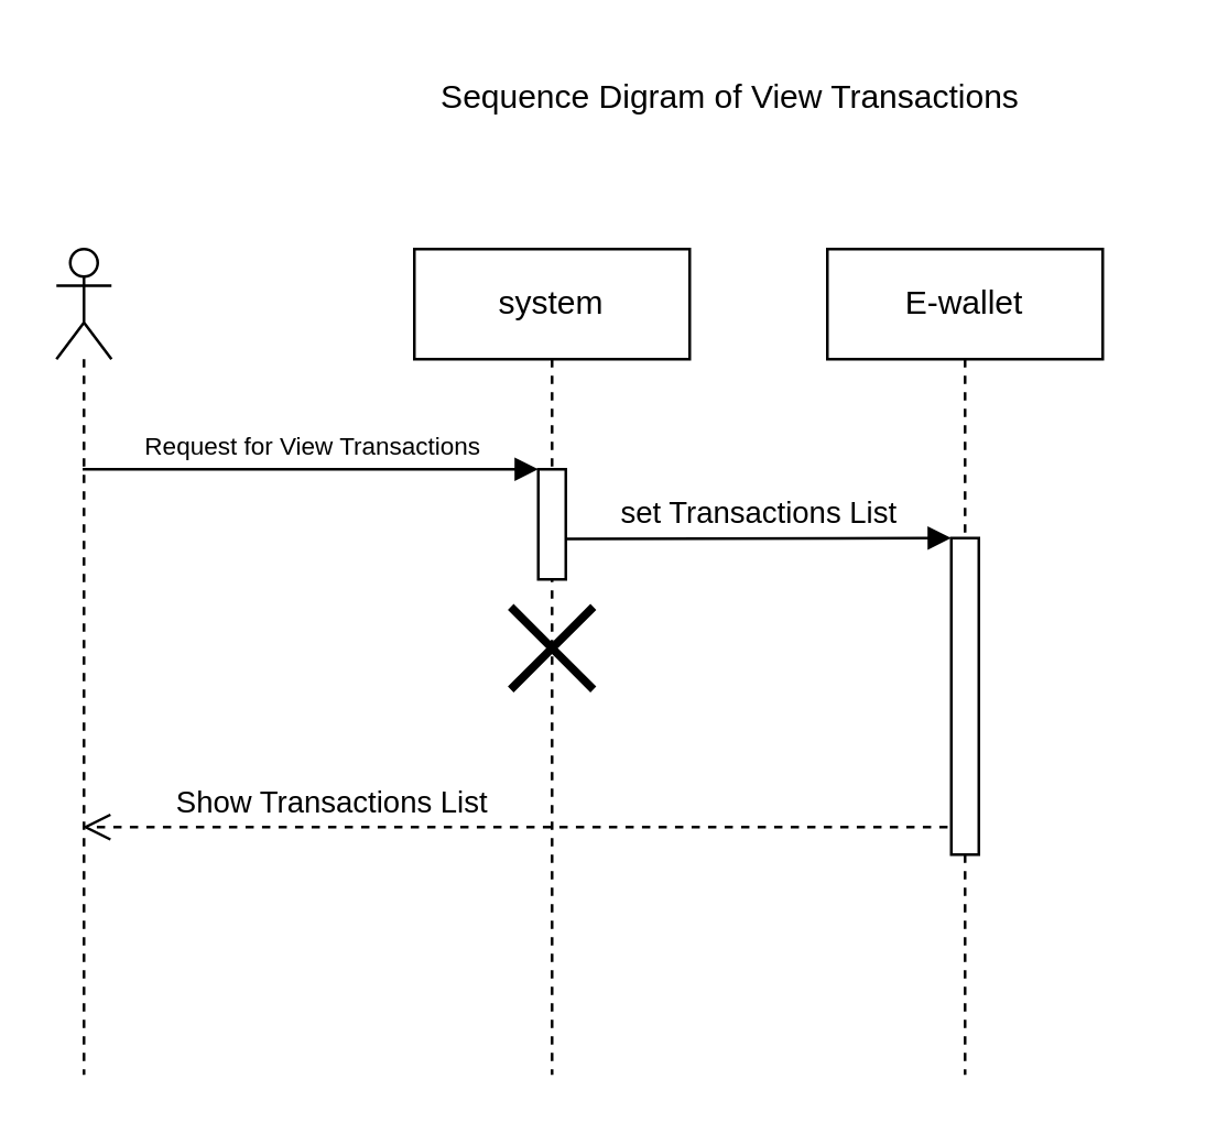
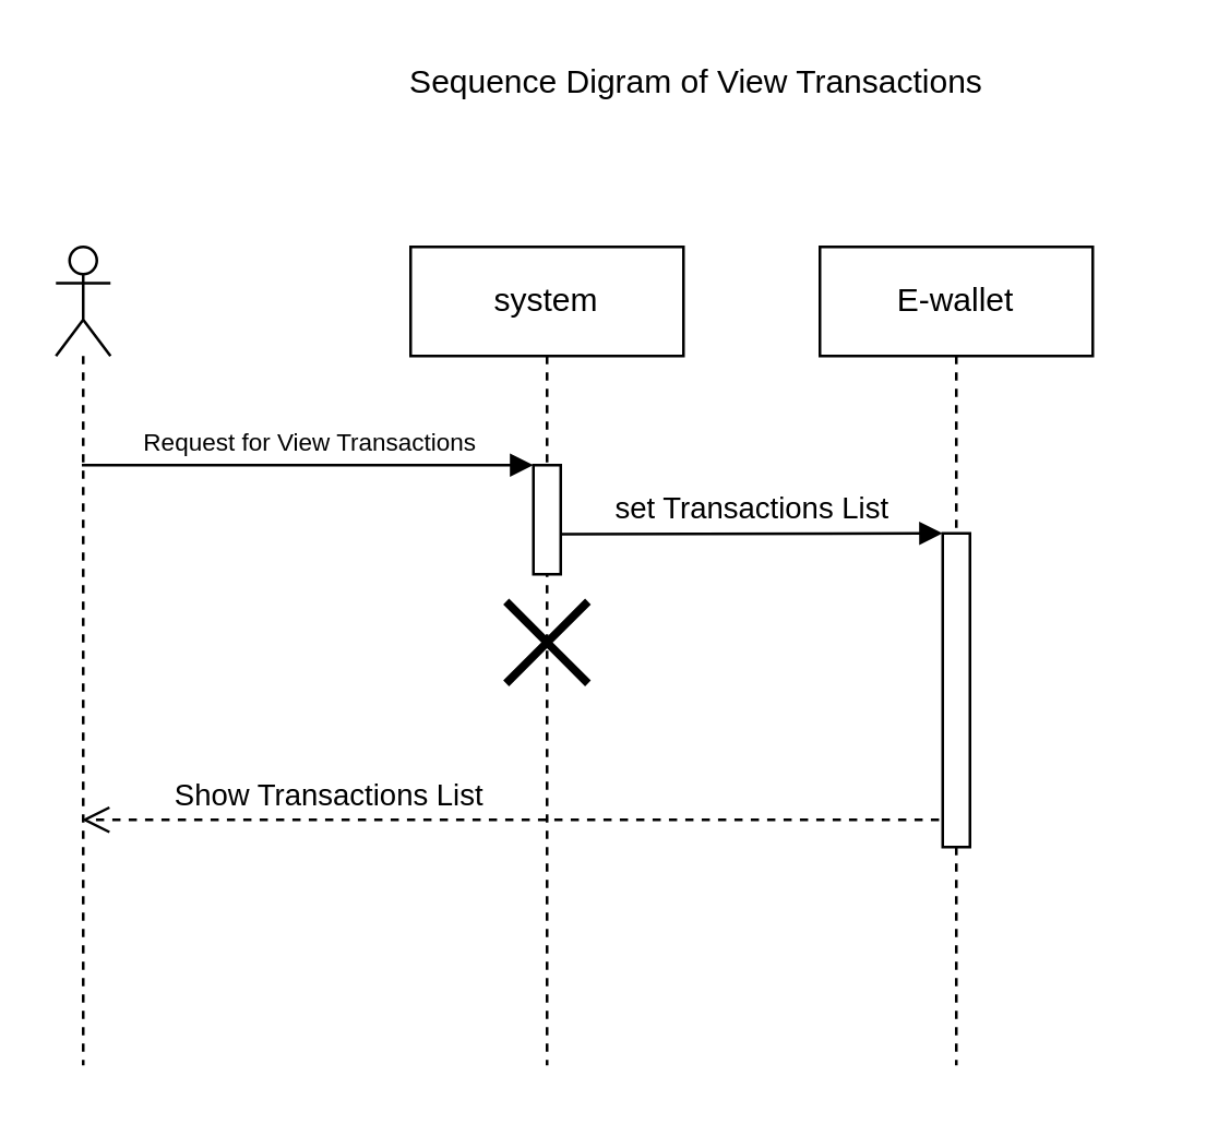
- <mxCell id="11" value="Sequence Digram of View Transactions" style="text;html=1;strokeColor=none;fillColor=none;align=center;verticalAlign=middle;whiteSpace=wrap;rounded=0;" vertex="1" parent="1"><mxGeometry x="100" y="25" width="330" height="20" as="geometry" /></mxCell>
+ <mxCell id="11" value="Sequence Digram of View Transactions" style="text;html=1;strokeColor=none;fillColor=none;align=center;verticalAlign=middle;whiteSpace=wrap;rounded=0;" vertex="1" parent="1"><mxGeometry x="90" y="20" width="330" height="20" as="geometry" /></mxCell>
